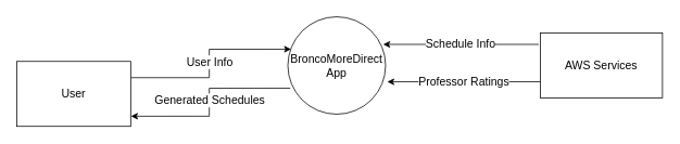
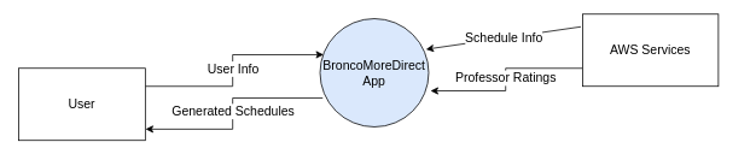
- <mxCell id="3" value="&lt;font style=&quot;font-size: 14px&quot;&gt;BroncoMoreDirect&lt;br&gt;App&lt;/font&gt;" style="ellipse;whiteSpace=wrap;html=1;aspect=fixed;" parent="1" vertex="1"><mxGeometry x="353" y="20" width="120" height="120" as="geometry" /></mxCell>
+ <mxCell id="3" value="&lt;font style=&quot;font-size: 14px&quot;&gt;BroncoMoreDirect&lt;br&gt;App&lt;/font&gt;" style="ellipse;whiteSpace=wrap;html=1;aspect=fixed;fillColor=#dae8fc;" parent="1" vertex="1"><mxGeometry x="353" y="20" width="120" height="120" as="geometry" /></mxCell>
- <mxCell id="5" value="&lt;font style=&quot;font-size: 14px&quot;&gt;AWS Services&lt;/font&gt;" style="rounded=0;whiteSpace=wrap;html=1;" parent="1" vertex="1"><mxGeometry x="663" y="40" width="150" height="80" as="geometry" /></mxCell>
+ <mxCell id="5" value="&lt;font style=&quot;font-size: 14px&quot;&gt;AWS Services&lt;/font&gt;" style="rounded=0;whiteSpace=wrap;html=1;" parent="1" vertex="1"><mxGeometry x="643" y="15" width="150" height="80" as="geometry" /></mxCell>
